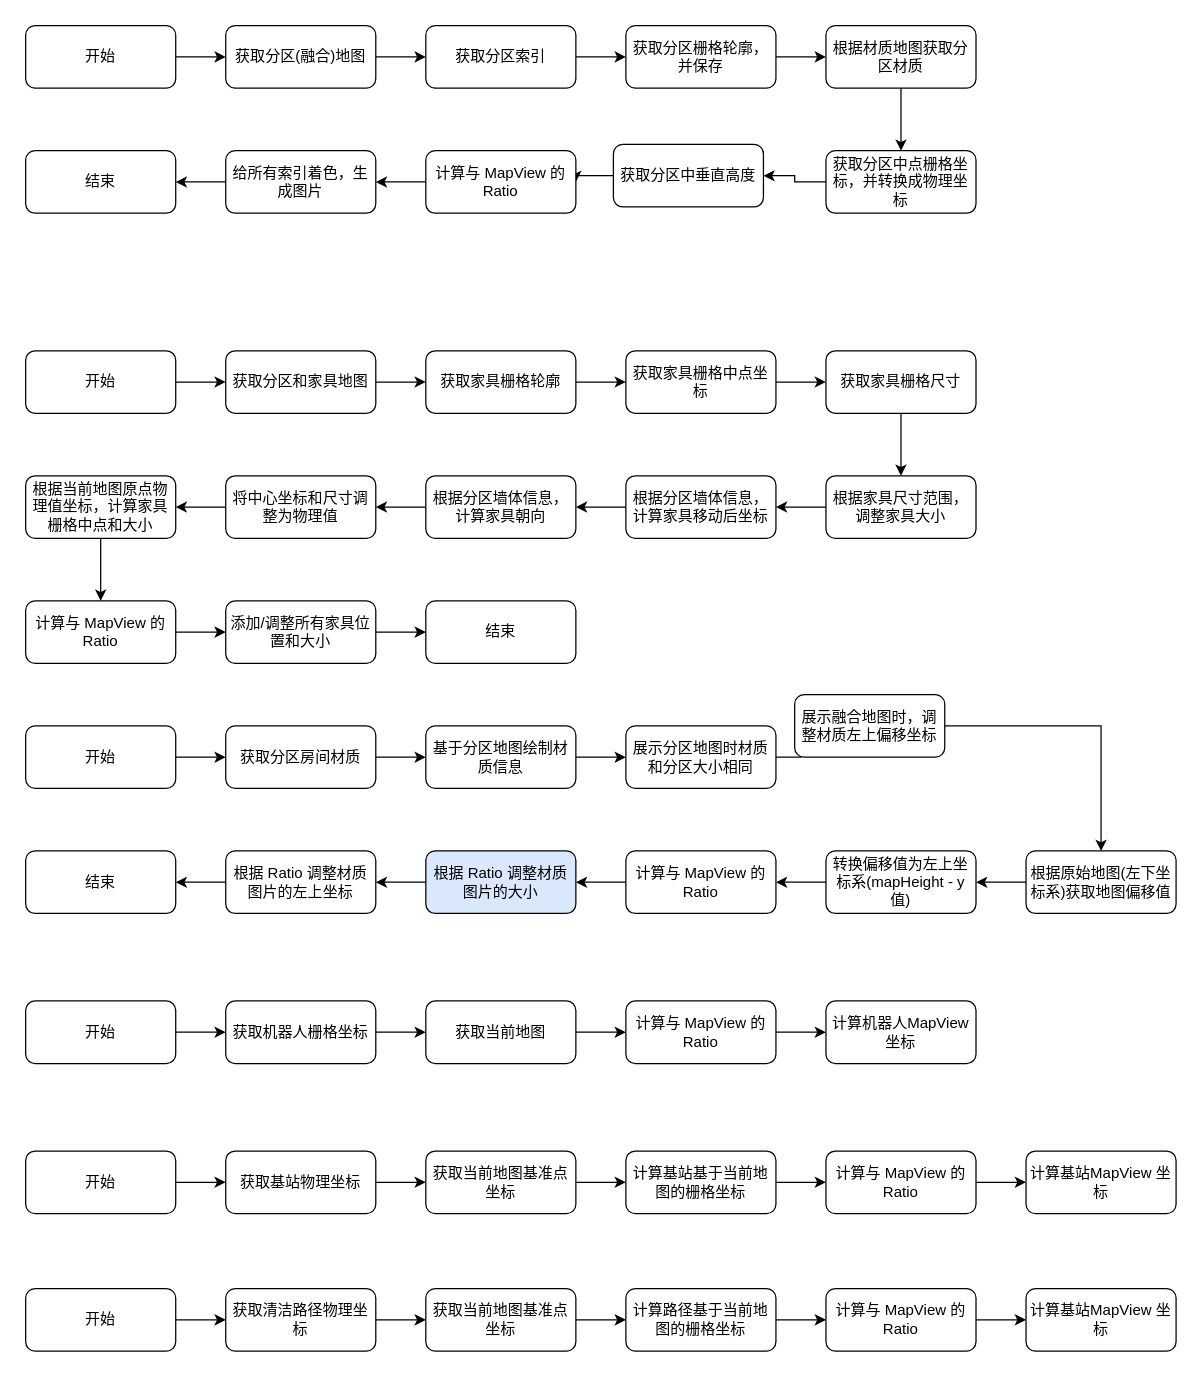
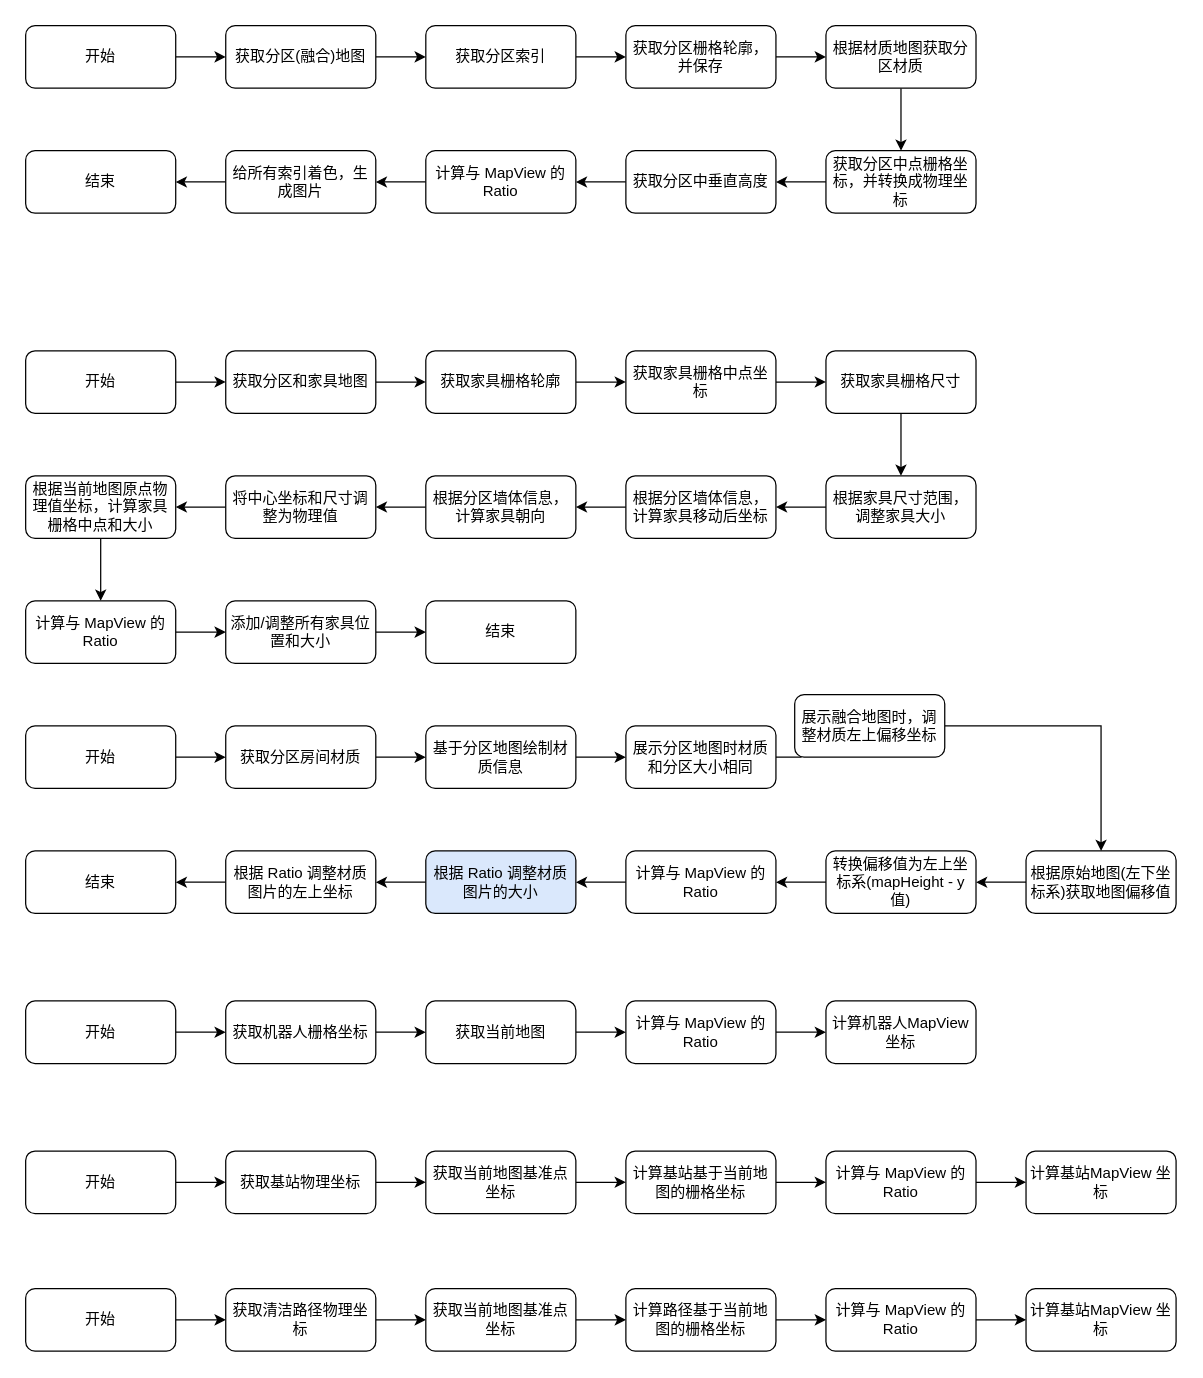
- <mxCell id="15" value="获取分区中垂直高度" style="rounded=1;whiteSpace=wrap;html=1;" vertex="1" parent="1"><mxGeometry x="490" y="115" width="120" height="50" as="geometry" /></mxCell>
+ <mxCell id="15" value="获取分区中垂直高度" style="rounded=1;whiteSpace=wrap;html=1;" vertex="1" parent="1"><mxGeometry x="500" y="120" width="120" height="50" as="geometry" /></mxCell>
